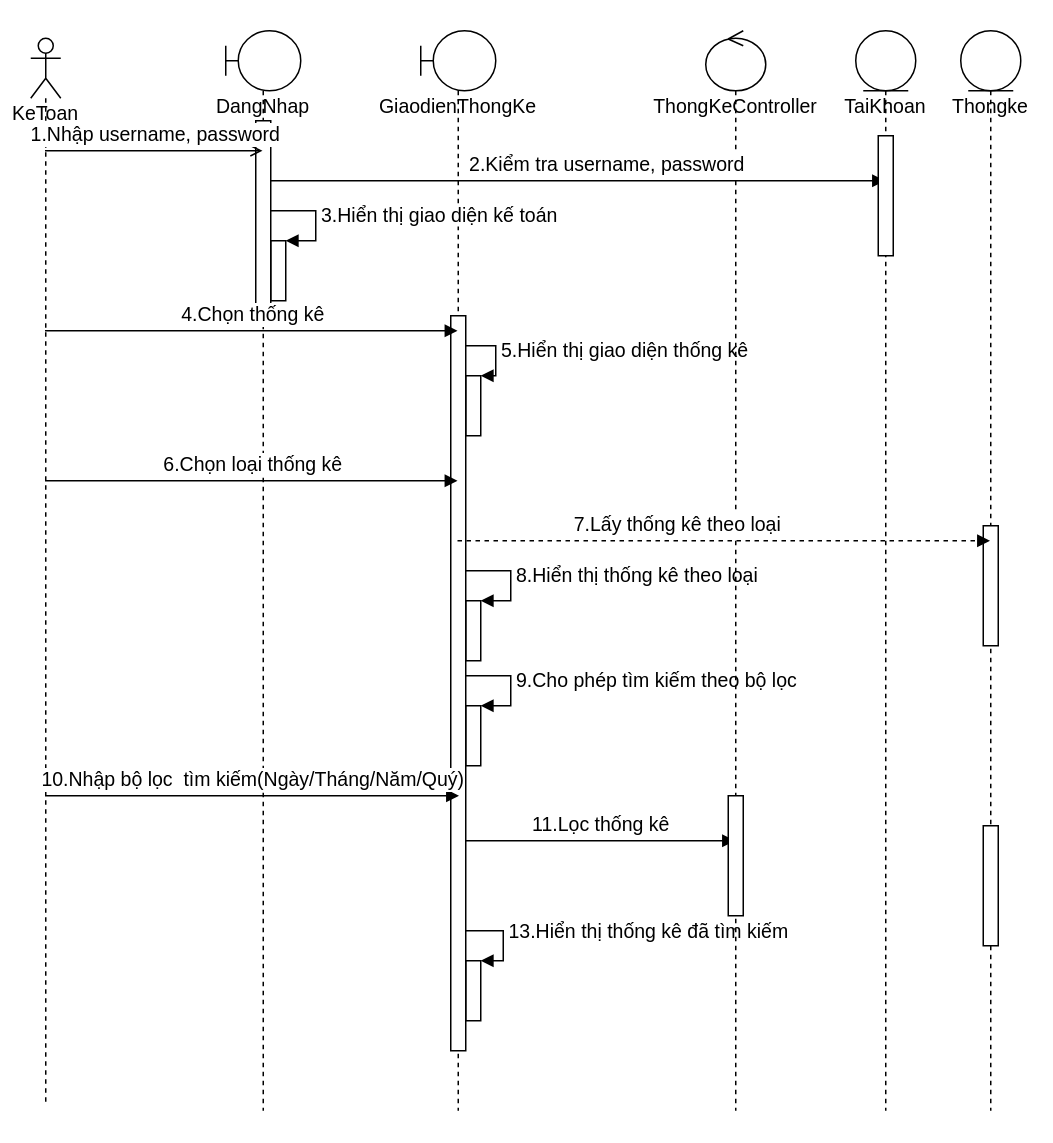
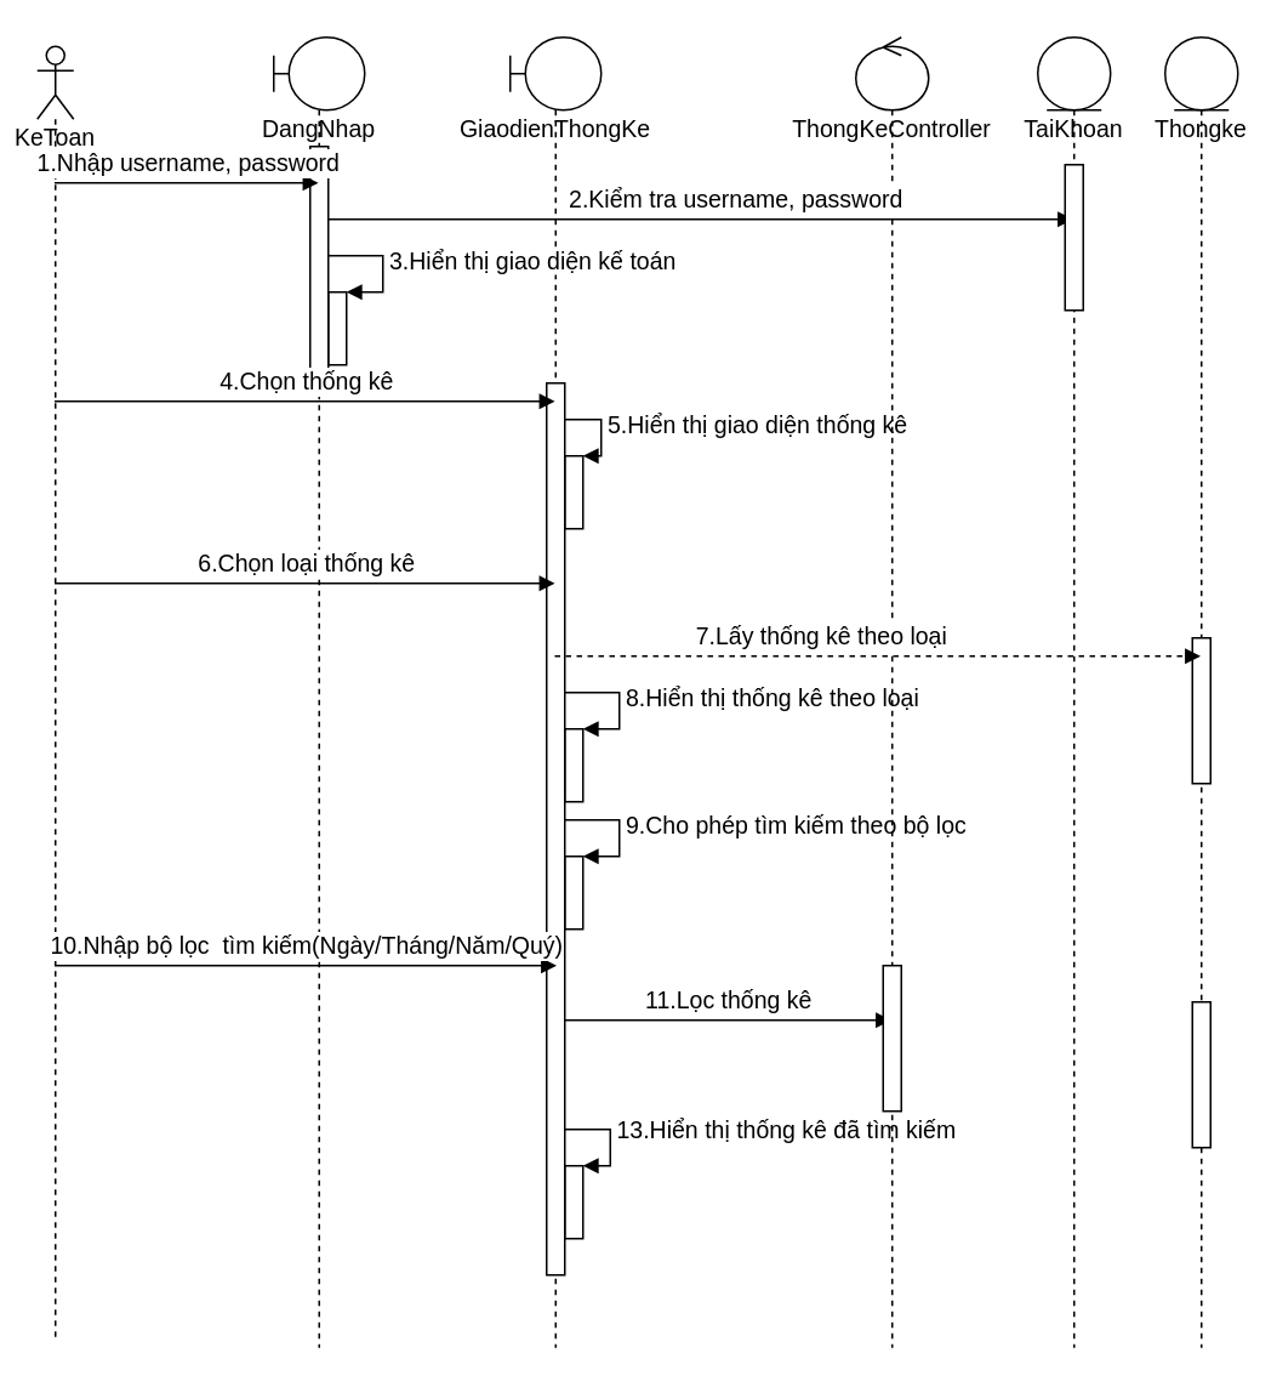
- <mxCell id="23" value="1.Nhập username, password" style="html=1;verticalAlign=bottom;endArrow=open;fontSize=13;" edge="1" parent="1" source="2" target="14"><mxGeometry width="80" relative="1" as="geometry"><mxPoint x="100" y="110" as="sourcePoint" /><mxPoint x="180" y="110" as="targetPoint" /><Array as="points"><mxPoint x="150" y="100" /></Array></mxGeometry></mxCell>
+ <mxCell id="23" value="1.Nhập username, password" style="html=1;verticalAlign=bottom;endArrow=block;fontSize=13;" edge="1" parent="1" source="2" target="14"><mxGeometry width="80" relative="1" as="geometry"><mxPoint x="100" y="110" as="sourcePoint" /><mxPoint x="180" y="110" as="targetPoint" /><Array as="points"><mxPoint x="150" y="100" /></Array></mxGeometry></mxCell>
